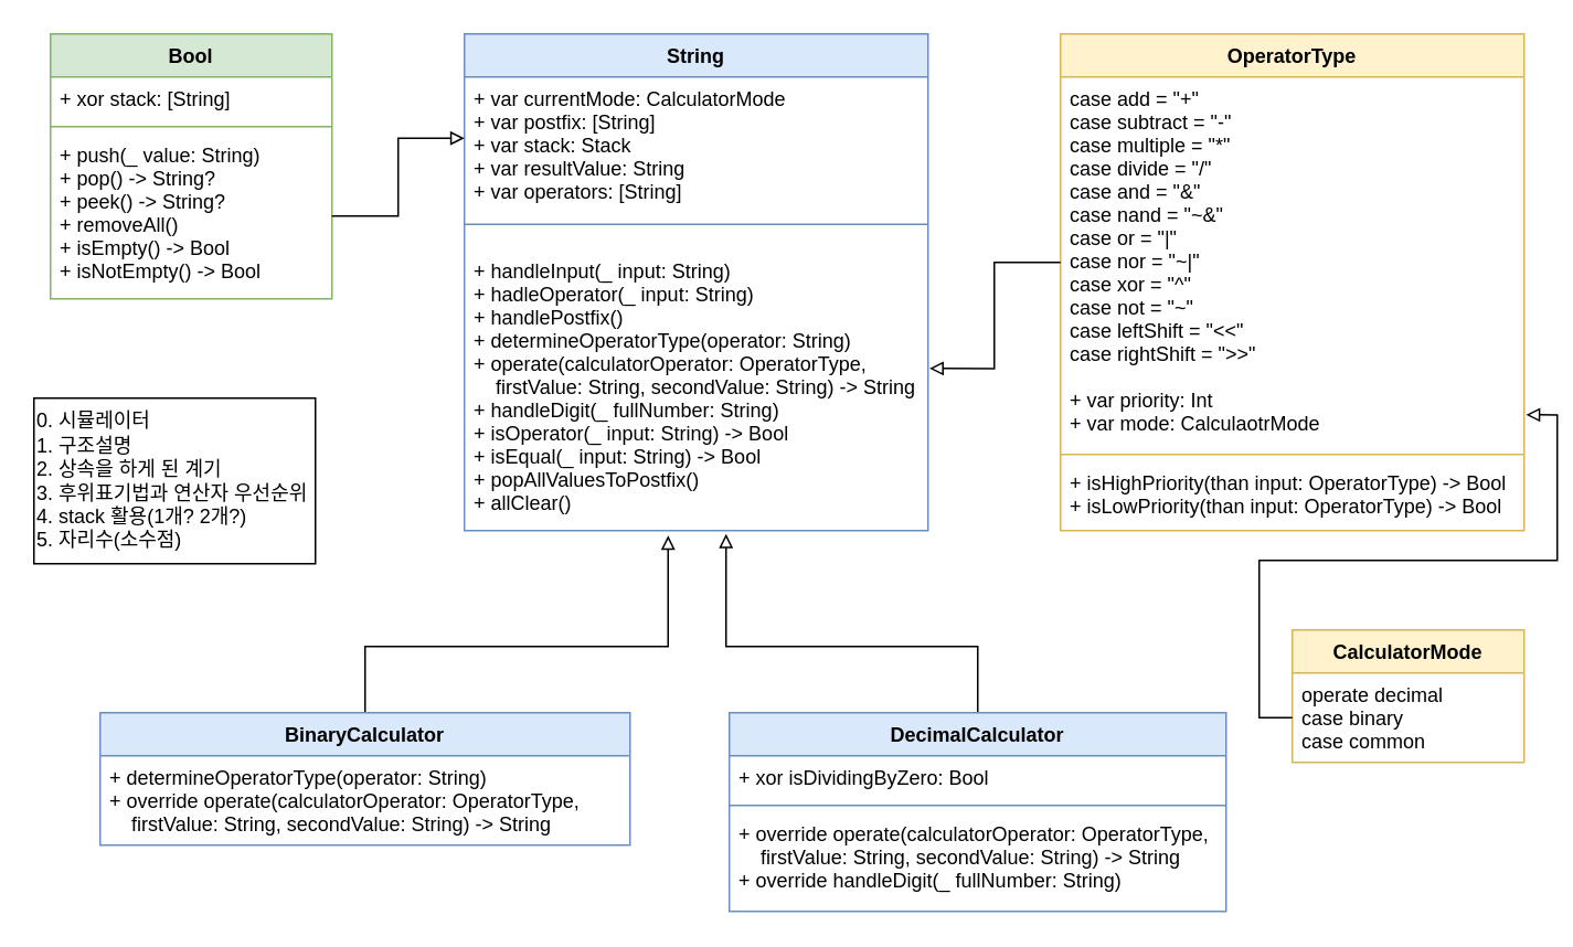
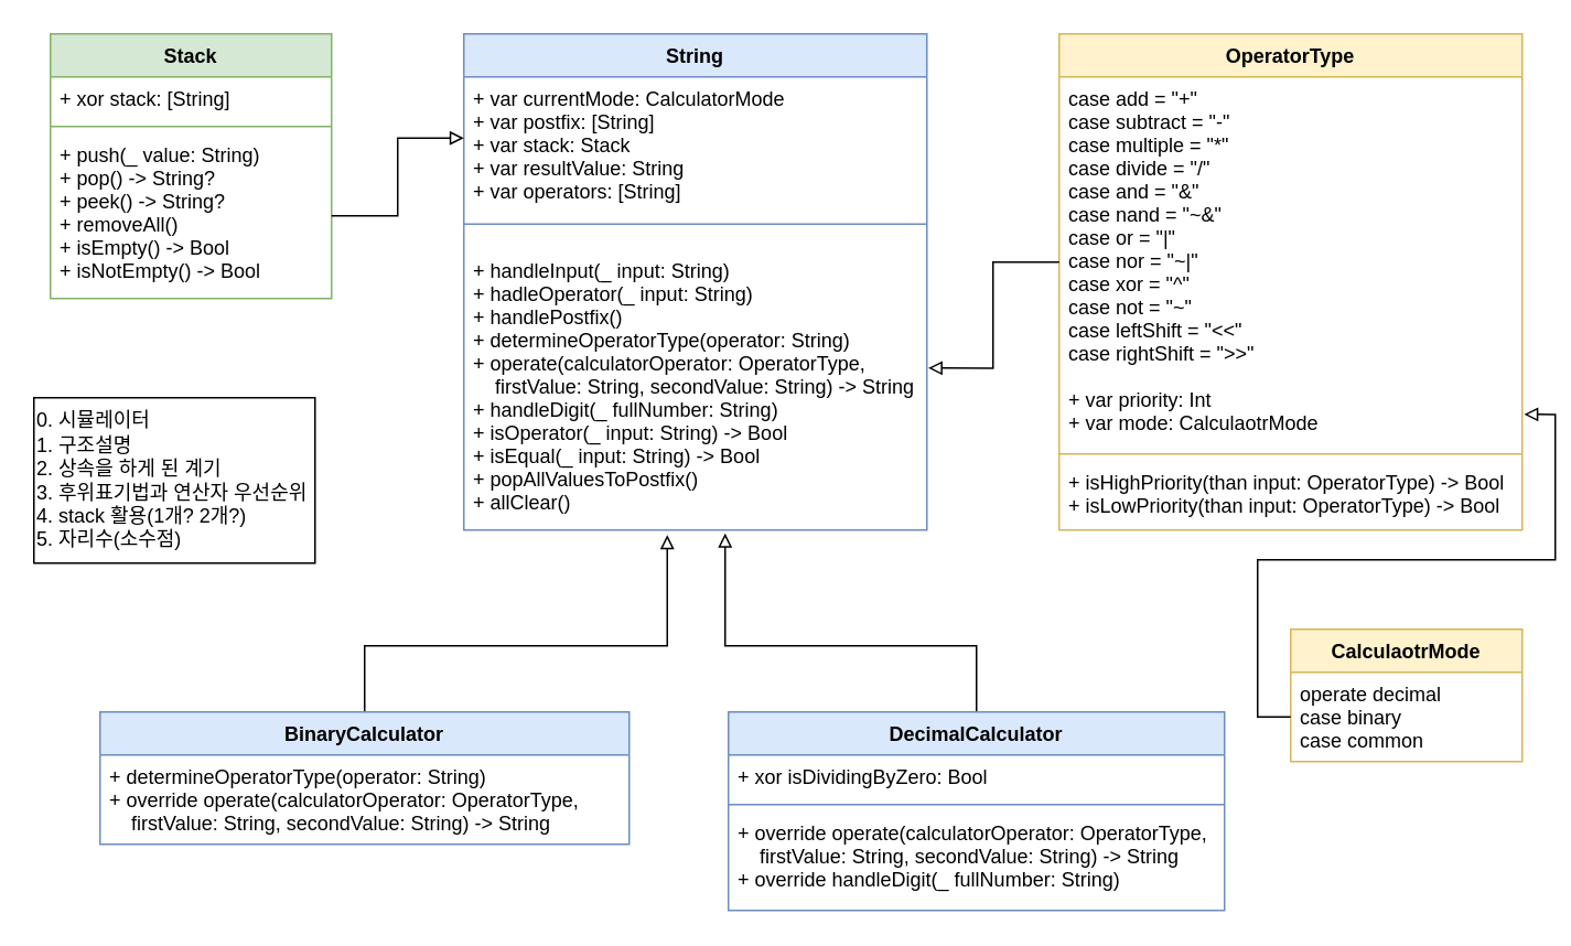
- <mxCell id="14" value="Bool&#10;" style="swimlane;fontStyle=1;align=center;verticalAlign=top;childLayout=stackLayout;horizontal=1;startSize=26;horizontalStack=0;resizeParent=1;resizeParentMax=0;resizeLast=0;collapsible=1;marginBottom=0;fillColor=#d5e8d4;strokeColor=#82b366;" vertex="1" parent="1"><mxGeometry x="30" y="20" width="170" height="160" as="geometry" /></mxCell>
+ <mxCell id="14" value="Stack&#10;" style="swimlane;fontStyle=1;align=center;verticalAlign=top;childLayout=stackLayout;horizontal=1;startSize=26;horizontalStack=0;resizeParent=1;resizeParentMax=0;resizeLast=0;collapsible=1;marginBottom=0;fillColor=#d5e8d4;strokeColor=#82b366;" vertex="1" parent="1"><mxGeometry x="30" y="20" width="170" height="160" as="geometry" /></mxCell>
- <mxCell id="22" value="CalculatorMode" style="swimlane;fontStyle=1;childLayout=stackLayout;horizontal=1;startSize=26;horizontalStack=0;resizeParent=1;resizeParentMax=0;resizeLast=0;collapsible=1;marginBottom=0;fillColor=#fff2cc;strokeColor=#d6b656;" vertex="1" parent="1"><mxGeometry x="780" y="380" width="140" height="80" as="geometry" /></mxCell>
+ <mxCell id="22" value="CalculaotrMode" style="swimlane;fontStyle=1;childLayout=stackLayout;horizontal=1;startSize=26;horizontalStack=0;resizeParent=1;resizeParentMax=0;resizeLast=0;collapsible=1;marginBottom=0;fillColor=#fff2cc;strokeColor=#d6b656;" vertex="1" parent="1"><mxGeometry x="780" y="380" width="140" height="80" as="geometry" /></mxCell>
